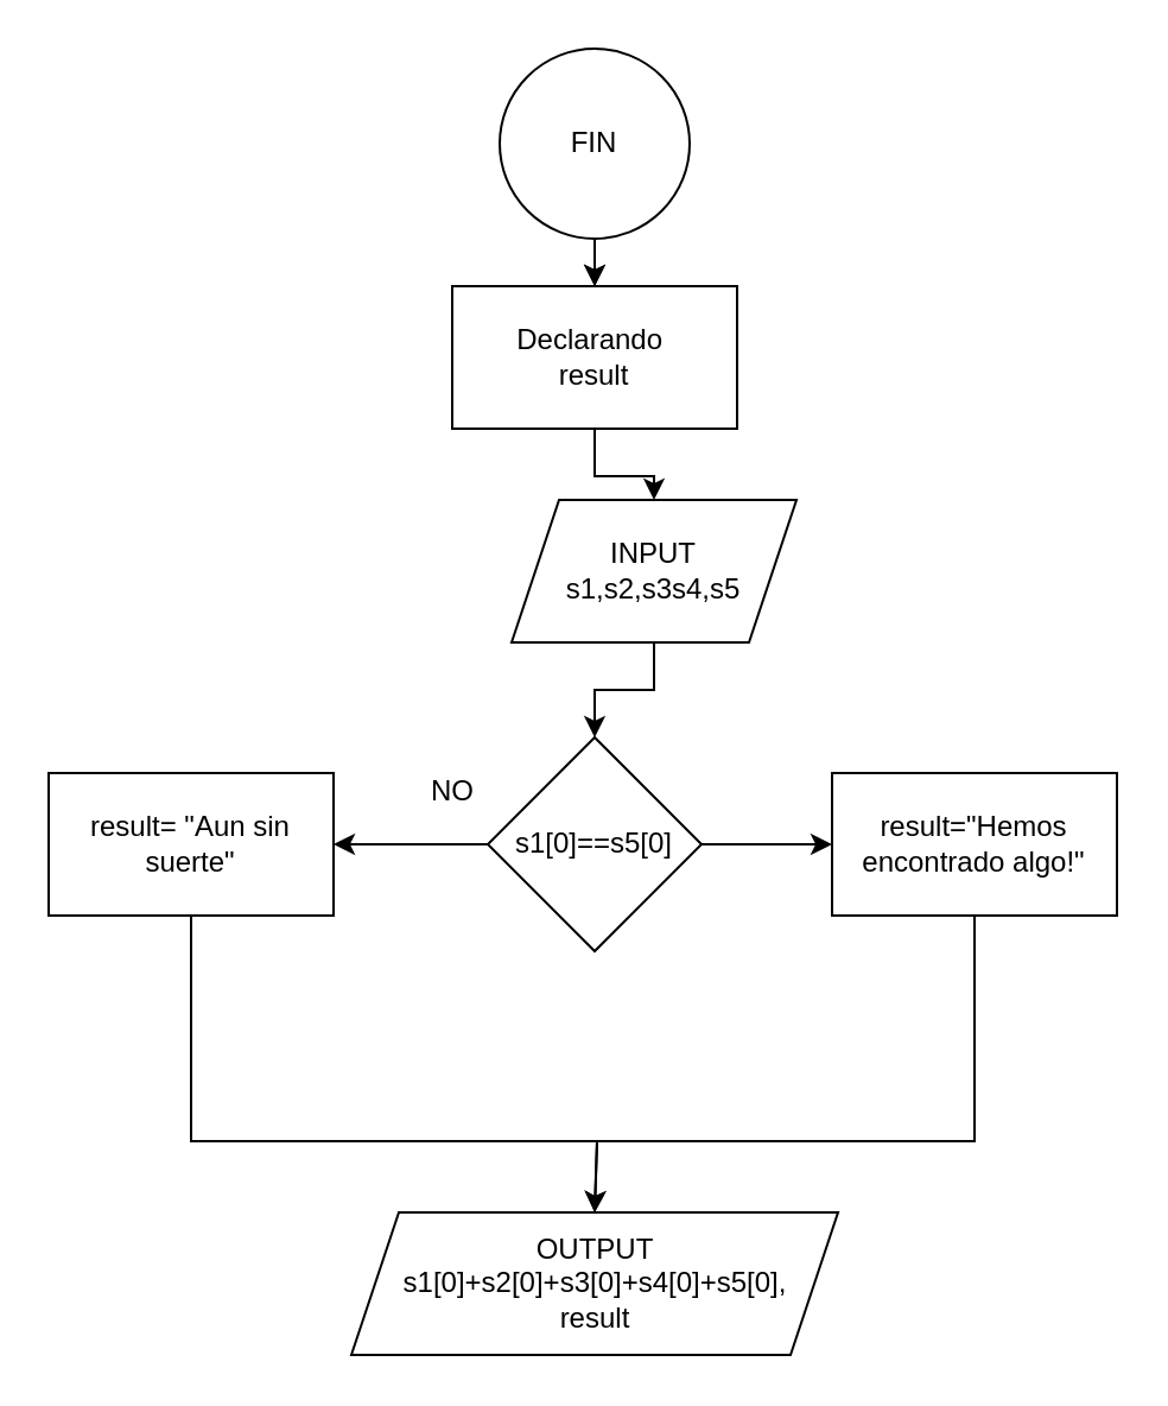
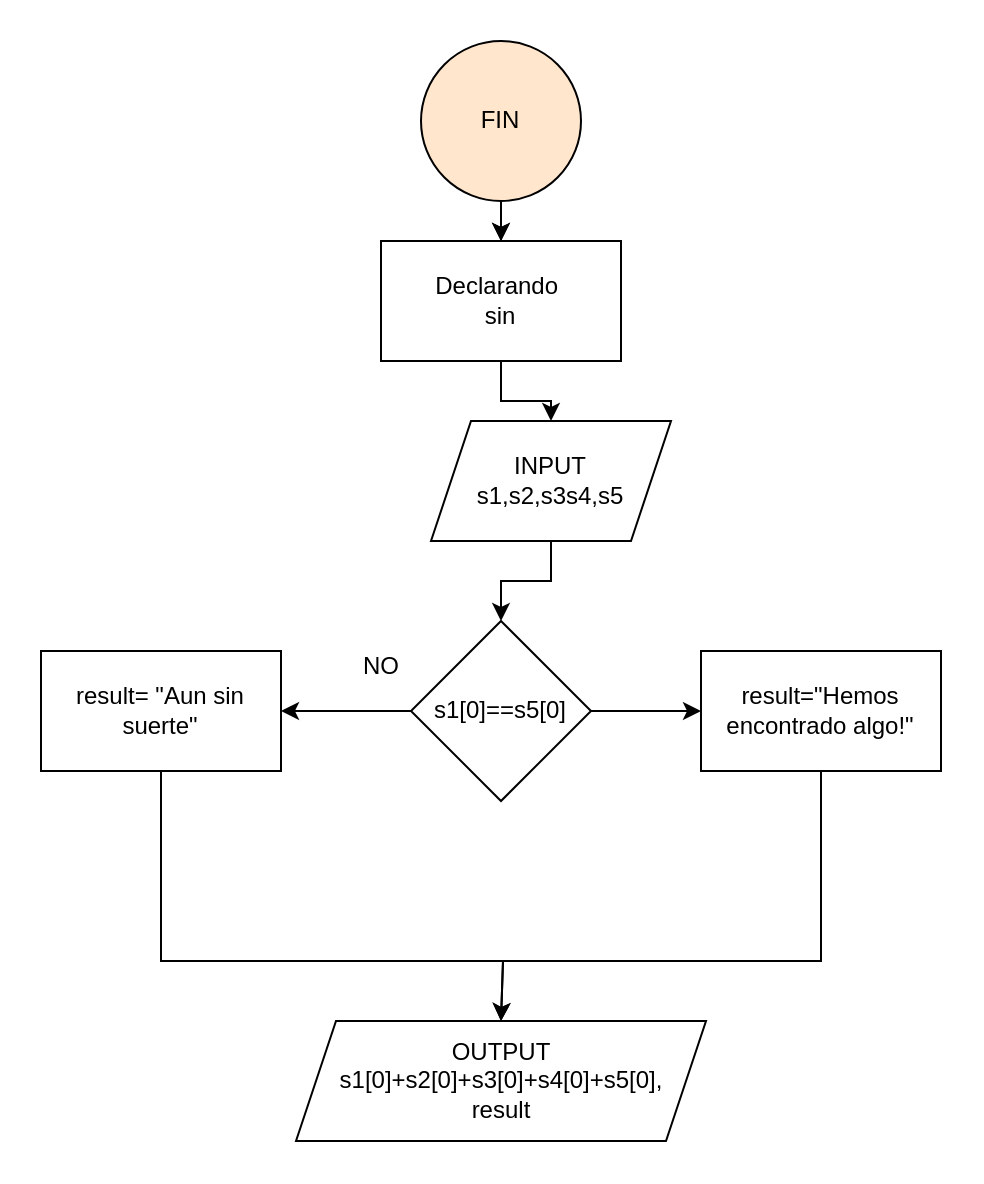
- <mxCell id="4" value="FIN" style="ellipse;whiteSpace=wrap;html=1;" vertex="1" parent="1"><mxGeometry x="210" y="20" width="80" height="80" as="geometry" /></mxCell>
+ <mxCell id="4" value="FIN" style="ellipse;whiteSpace=wrap;html=1;fillColor=#ffe6cc;" vertex="1" parent="1"><mxGeometry x="210" y="20" width="80" height="80" as="geometry" /></mxCell>
- <mxCell id="6" value="Declarando&amp;nbsp;&lt;div&gt;result&lt;/div&gt;" style="whiteSpace=wrap;html=1;" vertex="1" parent="1"><mxGeometry x="190" y="120" width="120" height="60" as="geometry" /></mxCell>
+ <mxCell id="6" value="Declarando&amp;nbsp;&lt;div&gt;sin&lt;/div&gt;" style="whiteSpace=wrap;html=1;" vertex="1" parent="1"><mxGeometry x="190" y="120" width="120" height="60" as="geometry" /></mxCell>
